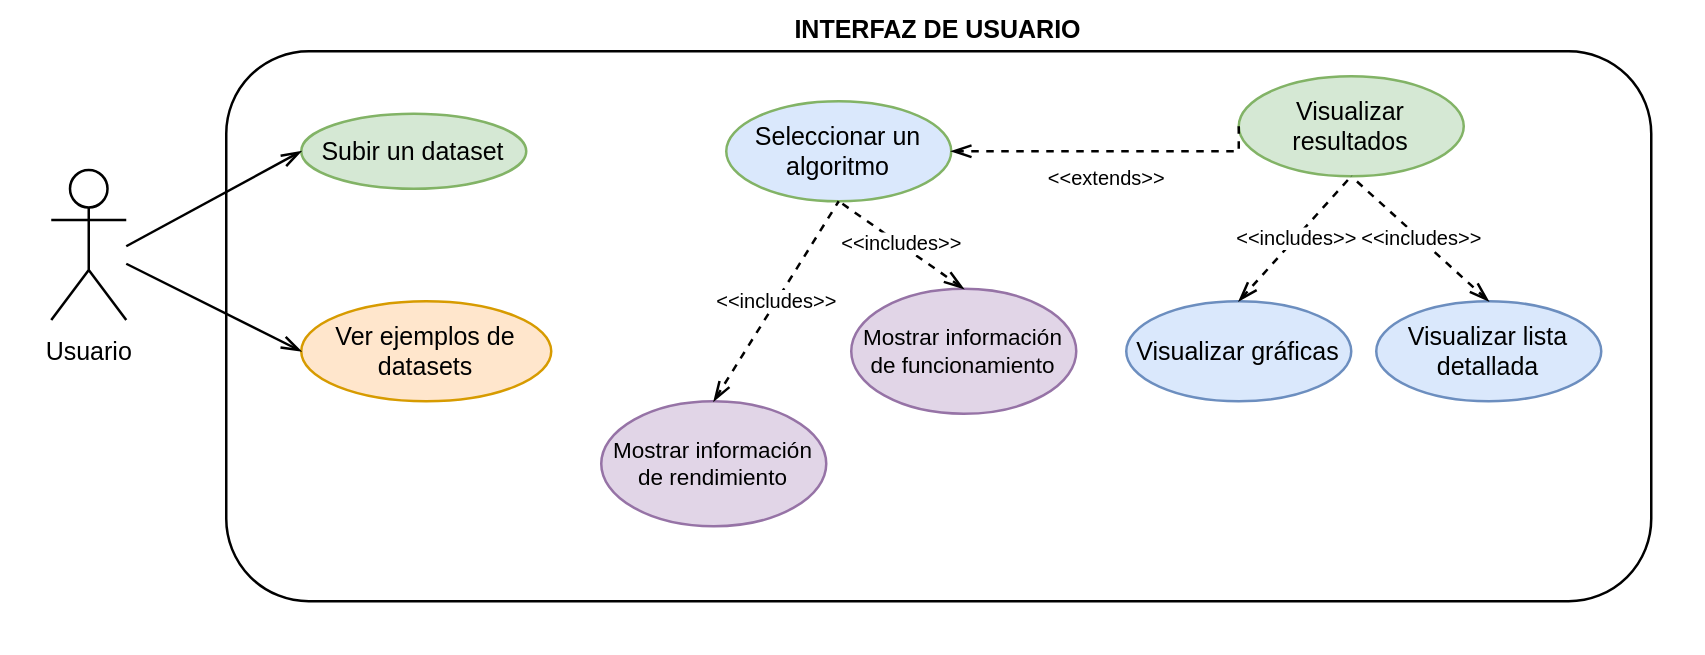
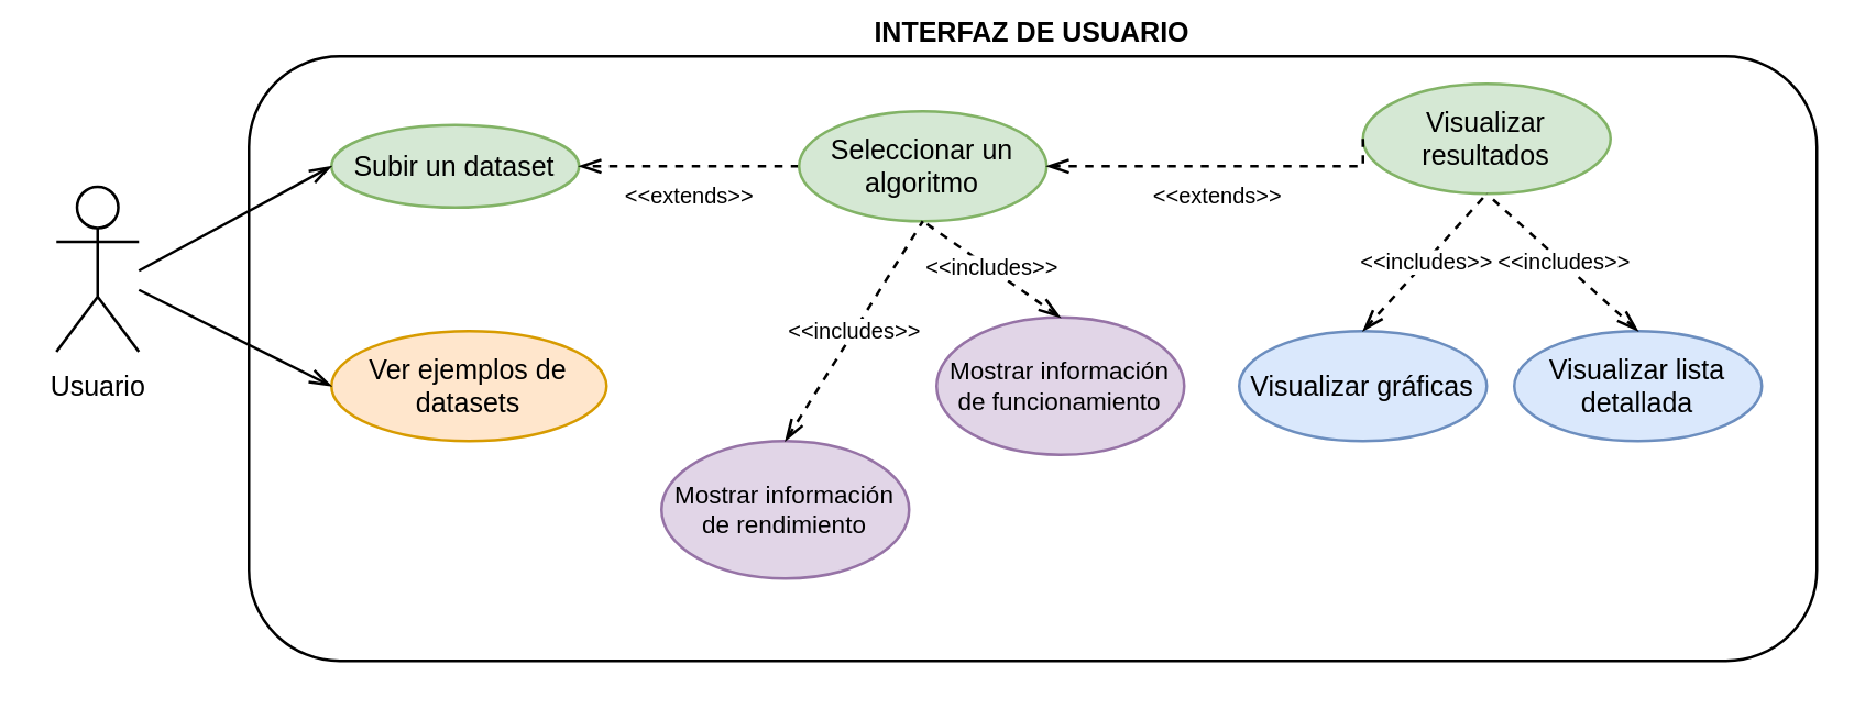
+ <mxCell id="5" value="&amp;lt;&amp;lt;extends&amp;gt;&amp;gt;" style="edgeStyle=orthogonalEdgeStyle;rounded=0;orthogonalLoop=1;jettySize=auto;html=1;labelPosition=center;verticalLabelPosition=bottom;align=center;verticalAlign=top;endArrow=openThin;endFill=0;startArrow=none;startFill=0;fontSize=8;dashed=1;" parent="1" source="6" target="4" edge="1"><mxGeometry relative="1" as="geometry"><Array as="points"><mxPoint x="240" y="60" /><mxPoint x="240" y="60" /></Array></mxGeometry></mxCell>
- <mxCell id="6" value="Seleccionar un algoritmo" style="ellipse;whiteSpace=wrap;html=1;fontSize=10;fillColor=#dae8fc;strokeColor=#82b366;" parent="1" vertex="1"><mxGeometry x="290" y="40" width="90" height="40" as="geometry" /></mxCell>
+ <mxCell id="6" value="Seleccionar un algoritmo" style="ellipse;whiteSpace=wrap;html=1;fontSize=10;fillColor=#d5e8d4;strokeColor=#82b366;" parent="1" vertex="1"><mxGeometry x="290" y="40" width="90" height="40" as="geometry" /></mxCell>
